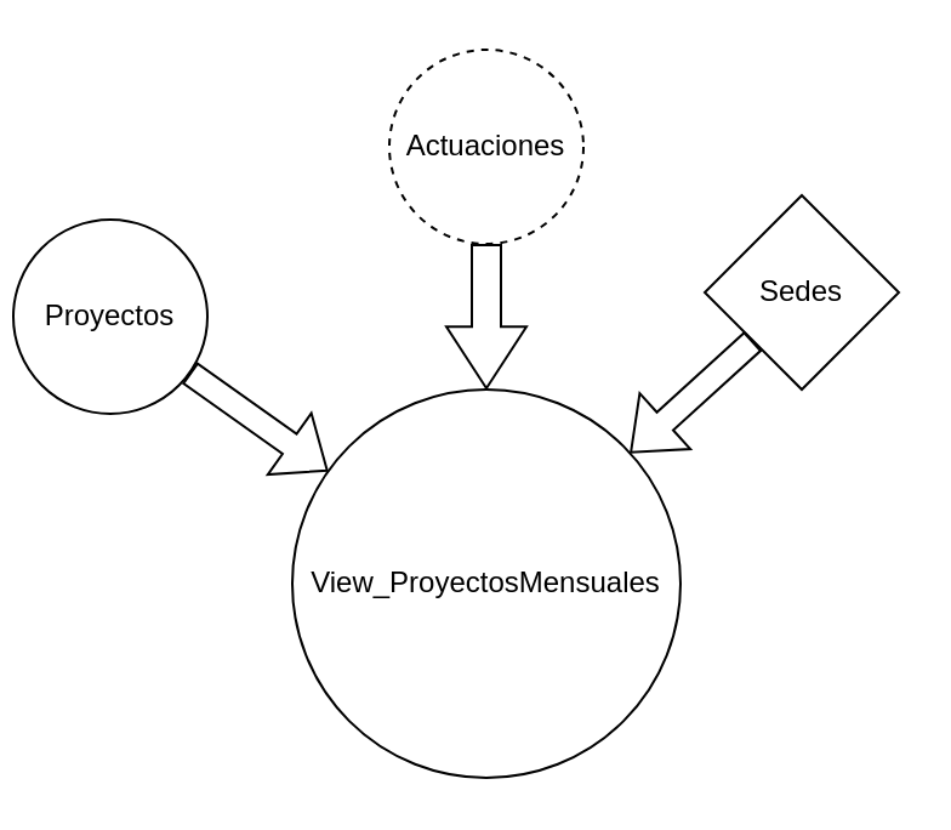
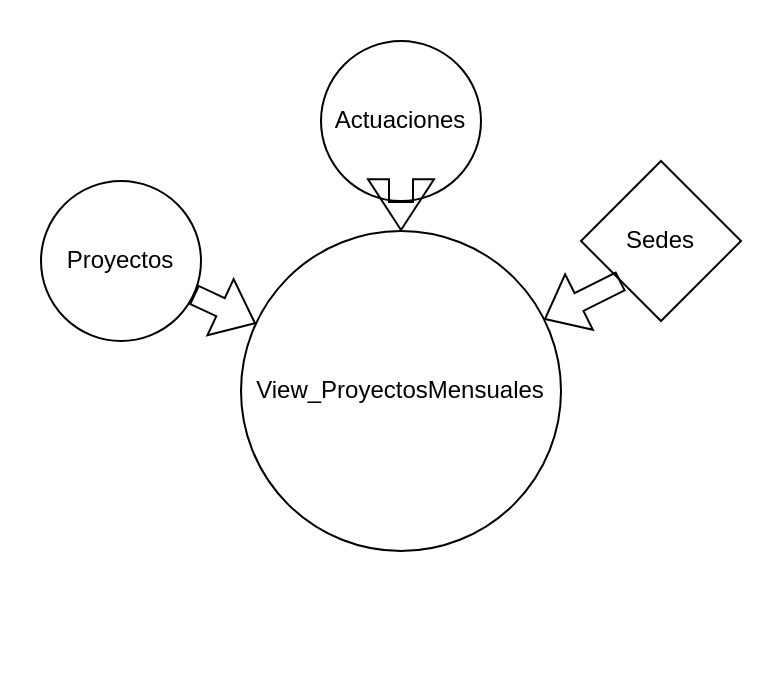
- <mxCell id="4" value="Actuaciones" style="ellipse;whiteSpace=wrap;html=1;aspect=fixed;dashed=1;" vertex="1" parent="1"><mxGeometry x="160" y="20" width="80" height="80" as="geometry" /></mxCell>
+ <mxCell id="4" value="Actuaciones" style="ellipse;whiteSpace=wrap;html=1;aspect=fixed;" vertex="1" parent="1"><mxGeometry x="160" y="20" width="80" height="80" as="geometry" /></mxCell>
- <mxCell id="3" value="Proyectos" style="ellipse;whiteSpace=wrap;html=1;aspect=fixed;" vertex="1" parent="1"><mxGeometry x="5" y="90" width="80" height="80" as="geometry" /></mxCell>
+ <mxCell id="3" value="Proyectos" style="ellipse;whiteSpace=wrap;html=1;aspect=fixed;" vertex="1" parent="1"><mxGeometry x="20" y="90" width="80" height="80" as="geometry" /></mxCell>
- <mxCell id="2" value="View_ProyectosMensuales" style="ellipse;whiteSpace=wrap;html=1;aspect=fixed;" vertex="1" parent="1"><mxGeometry x="120" y="160" width="160" height="160" as="geometry" /></mxCell>
+ <mxCell id="2" value="View_ProyectosMensuales" style="ellipse;whiteSpace=wrap;html=1;aspect=fixed;" vertex="1" parent="1"><mxGeometry x="120" y="115" width="160" height="160" as="geometry" /></mxCell>
